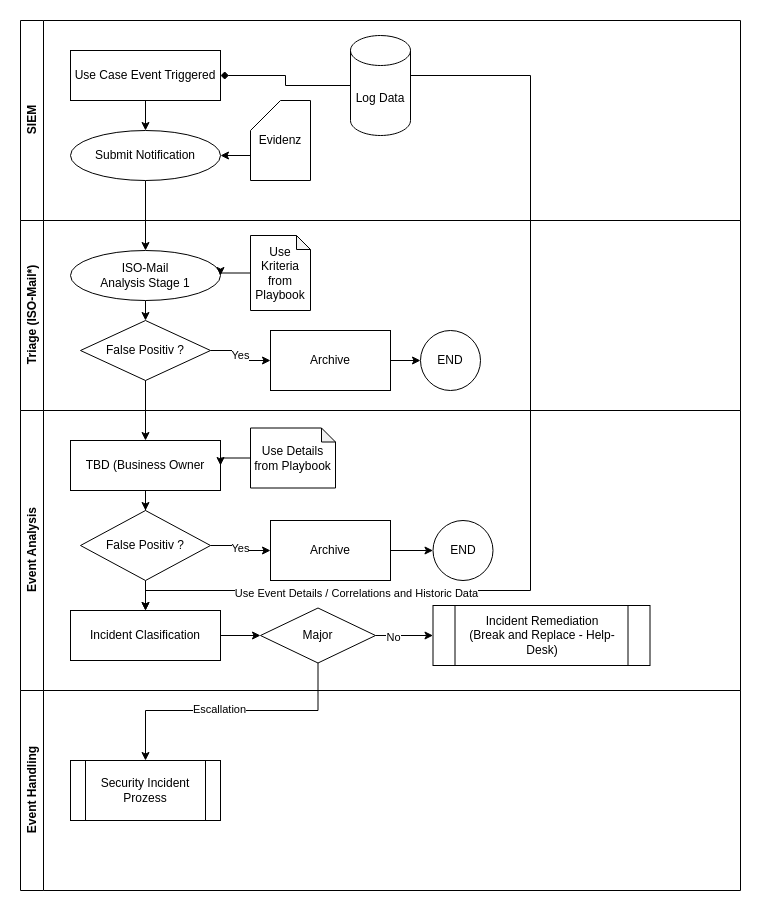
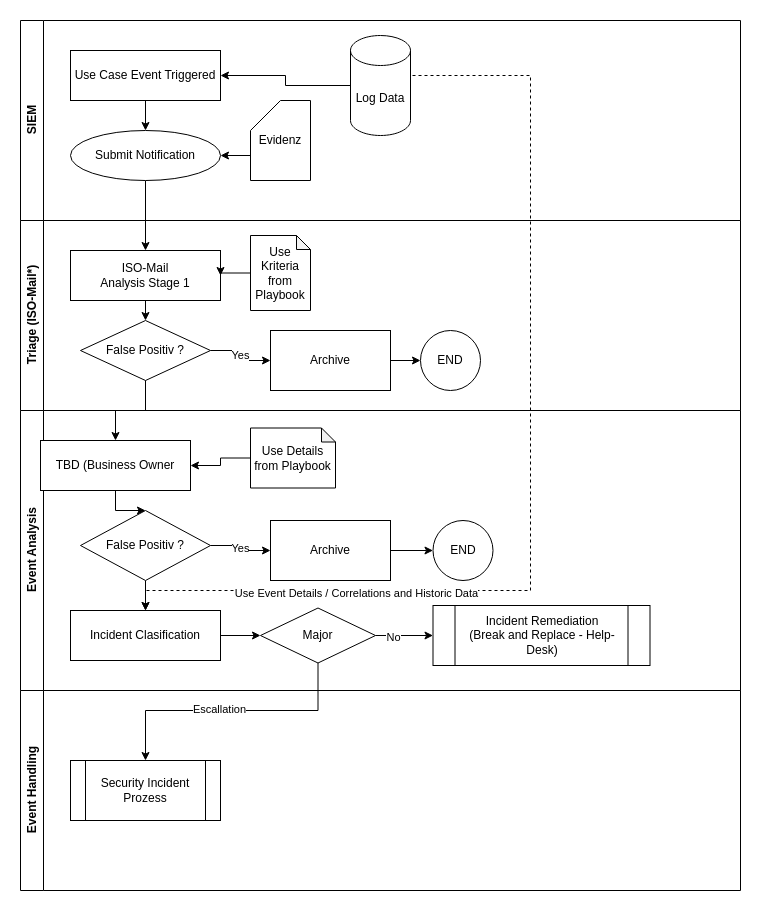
- <mxCell id="19" style="edgeStyle=orthogonalEdgeStyle;rounded=0;orthogonalLoop=1;jettySize=auto;html=1;exitX=0;exitY=0.5;exitDx=0;exitDy=0;exitPerimeter=0;entryX=1;entryY=0.5;entryDx=0;entryDy=0;endArrow=diamond;" edge="1" parent="2" source="20" target="14"><mxGeometry relative="1" as="geometry" /></mxCell>
+ <mxCell id="19" style="edgeStyle=orthogonalEdgeStyle;rounded=0;orthogonalLoop=1;jettySize=auto;html=1;exitX=0;exitY=0.5;exitDx=0;exitDy=0;exitPerimeter=0;entryX=1;entryY=0.5;entryDx=0;entryDy=0;" edge="1" parent="2" source="20" target="14"><mxGeometry relative="1" as="geometry" /></mxCell>
- <mxCell id="5" value="ISO-Mail&lt;div&gt;Analysis Stage 1&lt;/div&gt;" style="ellipse;whiteSpace=wrap;html=1;" vertex="1" parent="3"><mxGeometry x="50" y="30" width="150" height="50" as="geometry" /></mxCell>
+ <mxCell id="5" value="ISO-Mail&lt;div&gt;Analysis Stage 1&lt;/div&gt;" style="rounded=0;whiteSpace=wrap;html=1;" vertex="1" parent="3"><mxGeometry x="50" y="30" width="150" height="50" as="geometry" /></mxCell>
- <mxCell id="43" style="edgeStyle=orthogonalEdgeStyle;rounded=0;orthogonalLoop=1;jettySize=auto;html=1;exitX=1;exitY=0.5;exitDx=0;exitDy=0;exitPerimeter=0;entryX=0.5;entryY=0;entryDx=0;entryDy=0;" edge="1" parent="1" source="20" target="35"><mxGeometry relative="1" as="geometry"><Array as="points"><mxPoint x="530" y="75" /><mxPoint x="530" y="590" /><mxPoint x="145" y="590" /></Array></mxGeometry></mxCell>
+ <mxCell id="43" style="edgeStyle=orthogonalEdgeStyle;rounded=0;orthogonalLoop=1;jettySize=auto;html=1;exitX=1;exitY=0.5;exitDx=0;exitDy=0;exitPerimeter=0;entryX=0.5;entryY=0;entryDx=0;entryDy=0;dashed=1;" edge="1" parent="1" source="20" target="35"><mxGeometry relative="1" as="geometry"><Array as="points"><mxPoint x="530" y="75" /><mxPoint x="530" y="590" /><mxPoint x="145" y="590" /></Array></mxGeometry></mxCell>
- <mxCell id="25" value="TBD (Business Owner" style="rounded=0;whiteSpace=wrap;html=1;" vertex="1" parent="21"><mxGeometry x="50" y="30" width="150" height="50" as="geometry" /></mxCell>
+ <mxCell id="25" value="TBD (Business Owner" style="rounded=0;whiteSpace=wrap;html=1;" vertex="1" parent="21"><mxGeometry x="20" y="30" width="150" height="50" as="geometry" /></mxCell>
